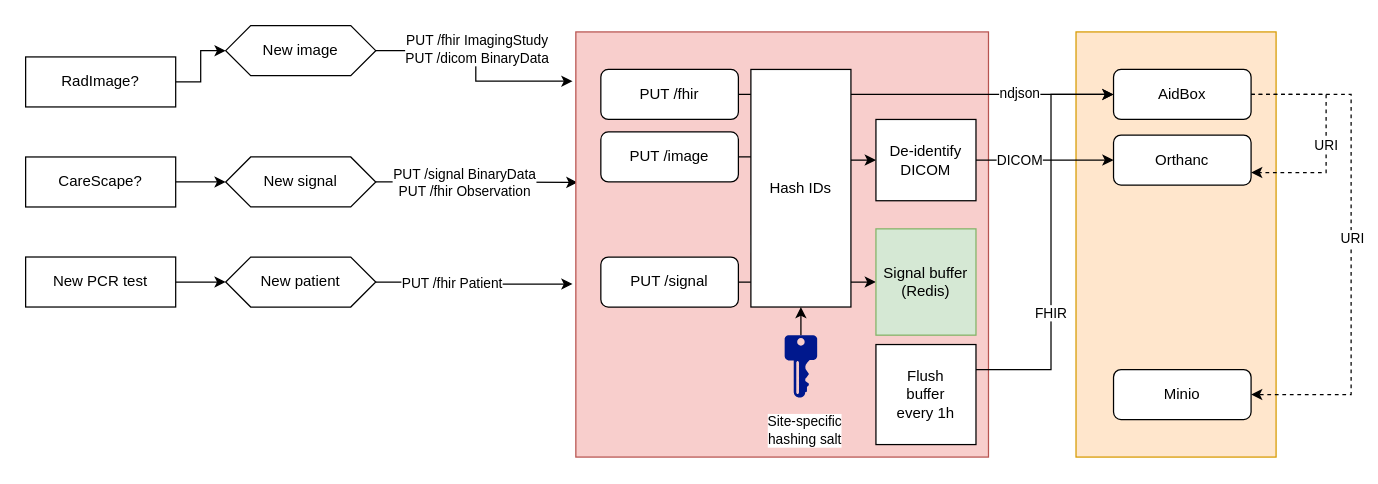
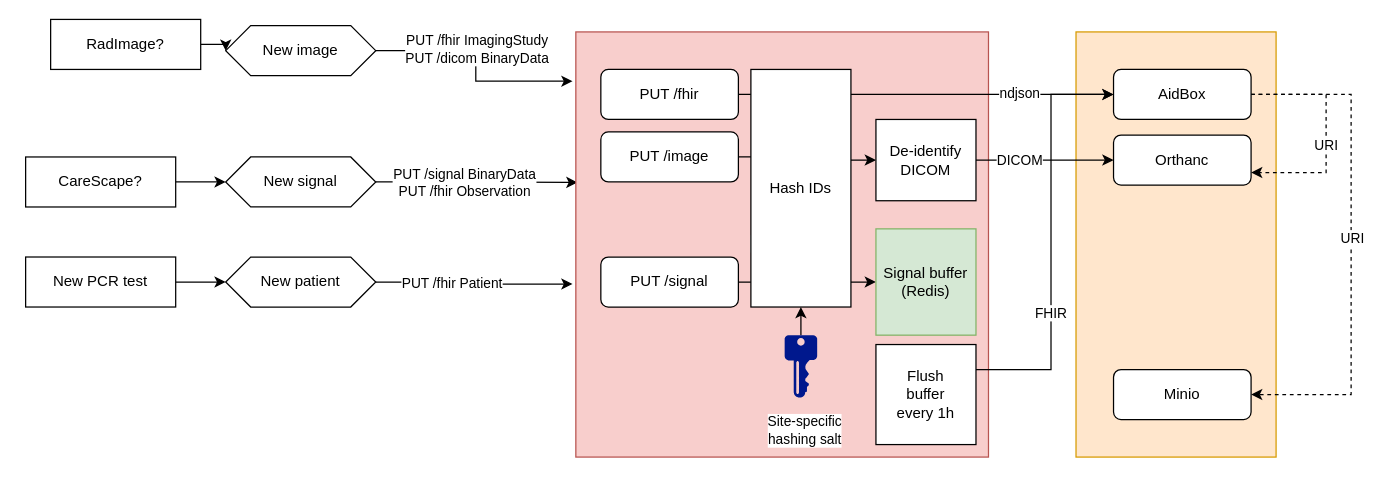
- <mxCell id="4" value="RadImage?" style="rounded=0;whiteSpace=wrap;html=1;" vertex="1" parent="1"><mxGeometry x="20" y="45" width="120" height="40" as="geometry" /></mxCell>
+ <mxCell id="4" value="RadImage?" style="rounded=0;whiteSpace=wrap;html=1;" vertex="1" parent="1"><mxGeometry x="40" y="15" width="120" height="40" as="geometry" /></mxCell>
